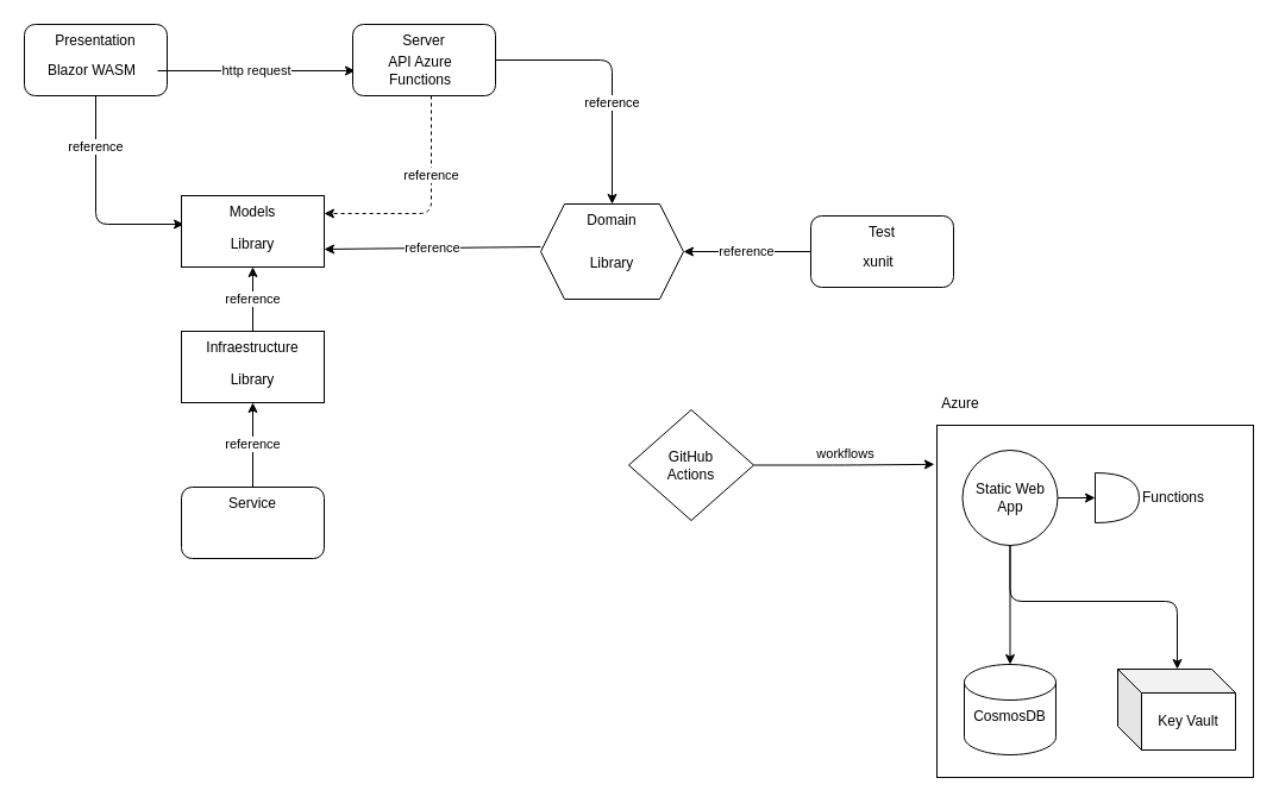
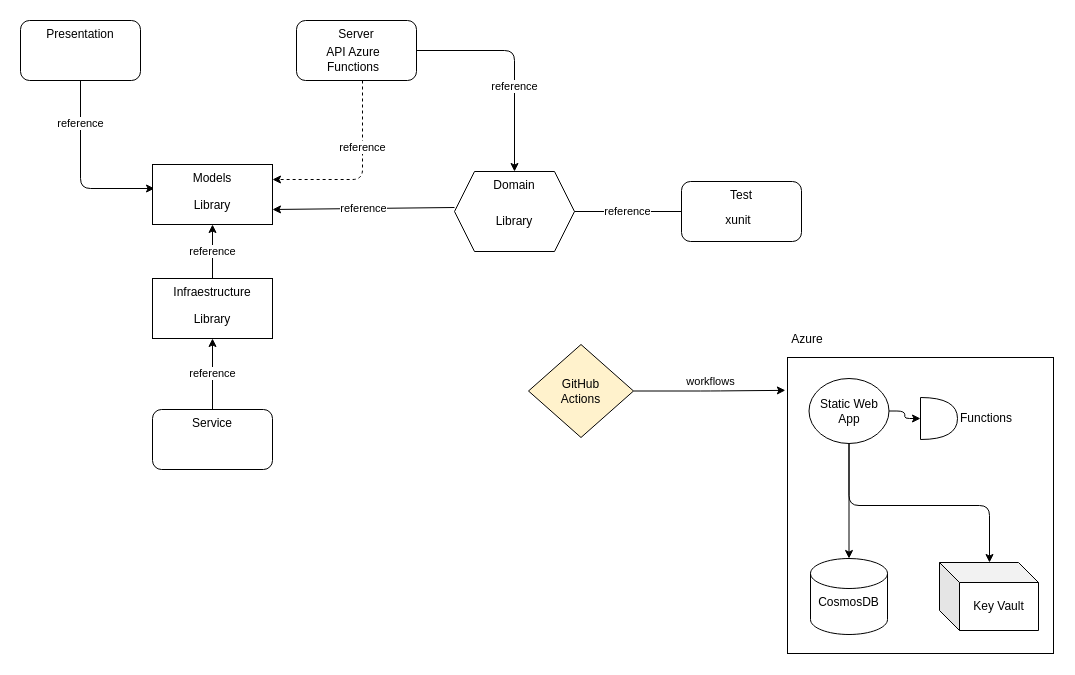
- <mxCell id="5" value="Blazor WASM" style="text;html=1;strokeColor=none;fillColor=none;align=center;verticalAlign=middle;whiteSpace=wrap;rounded=0;" parent="1" vertex="1"><mxGeometry x="22" y="49" width="110" height="20" as="geometry" /></mxCell>
- <mxCell id="4" value="http request" style="edgeStyle=none;html=1;" parent="1" source="5" target="9" edge="1"><mxGeometry relative="1" as="geometry" /></mxCell>
- <mxCell id="20" value="reference" style="edgeStyle=orthogonalEdgeStyle;html=1;entryX=1;entryY=0.5;entryDx=0;entryDy=0;" parent="1" source="21" target="14" edge="1"><mxGeometry relative="1" as="geometry" /></mxCell>
+ <mxCell id="20" value="reference" style="edgeStyle=orthogonalEdgeStyle;html=1;entryX=1;entryY=0.5;entryDx=0;entryDy=0;endArrow=none;" parent="1" source="21" target="14" edge="1"><mxGeometry relative="1" as="geometry" /></mxCell>
- <mxCell id="32" value="GitHub&lt;br&gt;Actions" style="rhombus;whiteSpace=wrap;html=1;verticalAlign=middle;" parent="1" vertex="1"><mxGeometry x="528" y="344" width="105" height="93" as="geometry" /></mxCell>
+ <mxCell id="32" value="GitHub&lt;br&gt;Actions" style="rhombus;whiteSpace=wrap;html=1;verticalAlign=middle;fillColor=#fff2cc;" parent="1" vertex="1"><mxGeometry x="528" y="344" width="105" height="93" as="geometry" /></mxCell>
- <mxCell id="30" value="Static Web App" style="ellipse;whiteSpace=wrap;html=1;aspect=fixed;verticalAlign=middle;" parent="1" vertex="1"><mxGeometry x="808.5" y="378" width="80" height="80" as="geometry" /></mxCell>
+ <mxCell id="30" value="Static Web App" style="ellipse;whiteSpace=wrap;html=1;aspect=fixed;verticalAlign=middle;" parent="1" vertex="1"><mxGeometry x="808.5" y="378" width="80" height="65" as="geometry" /></mxCell>
